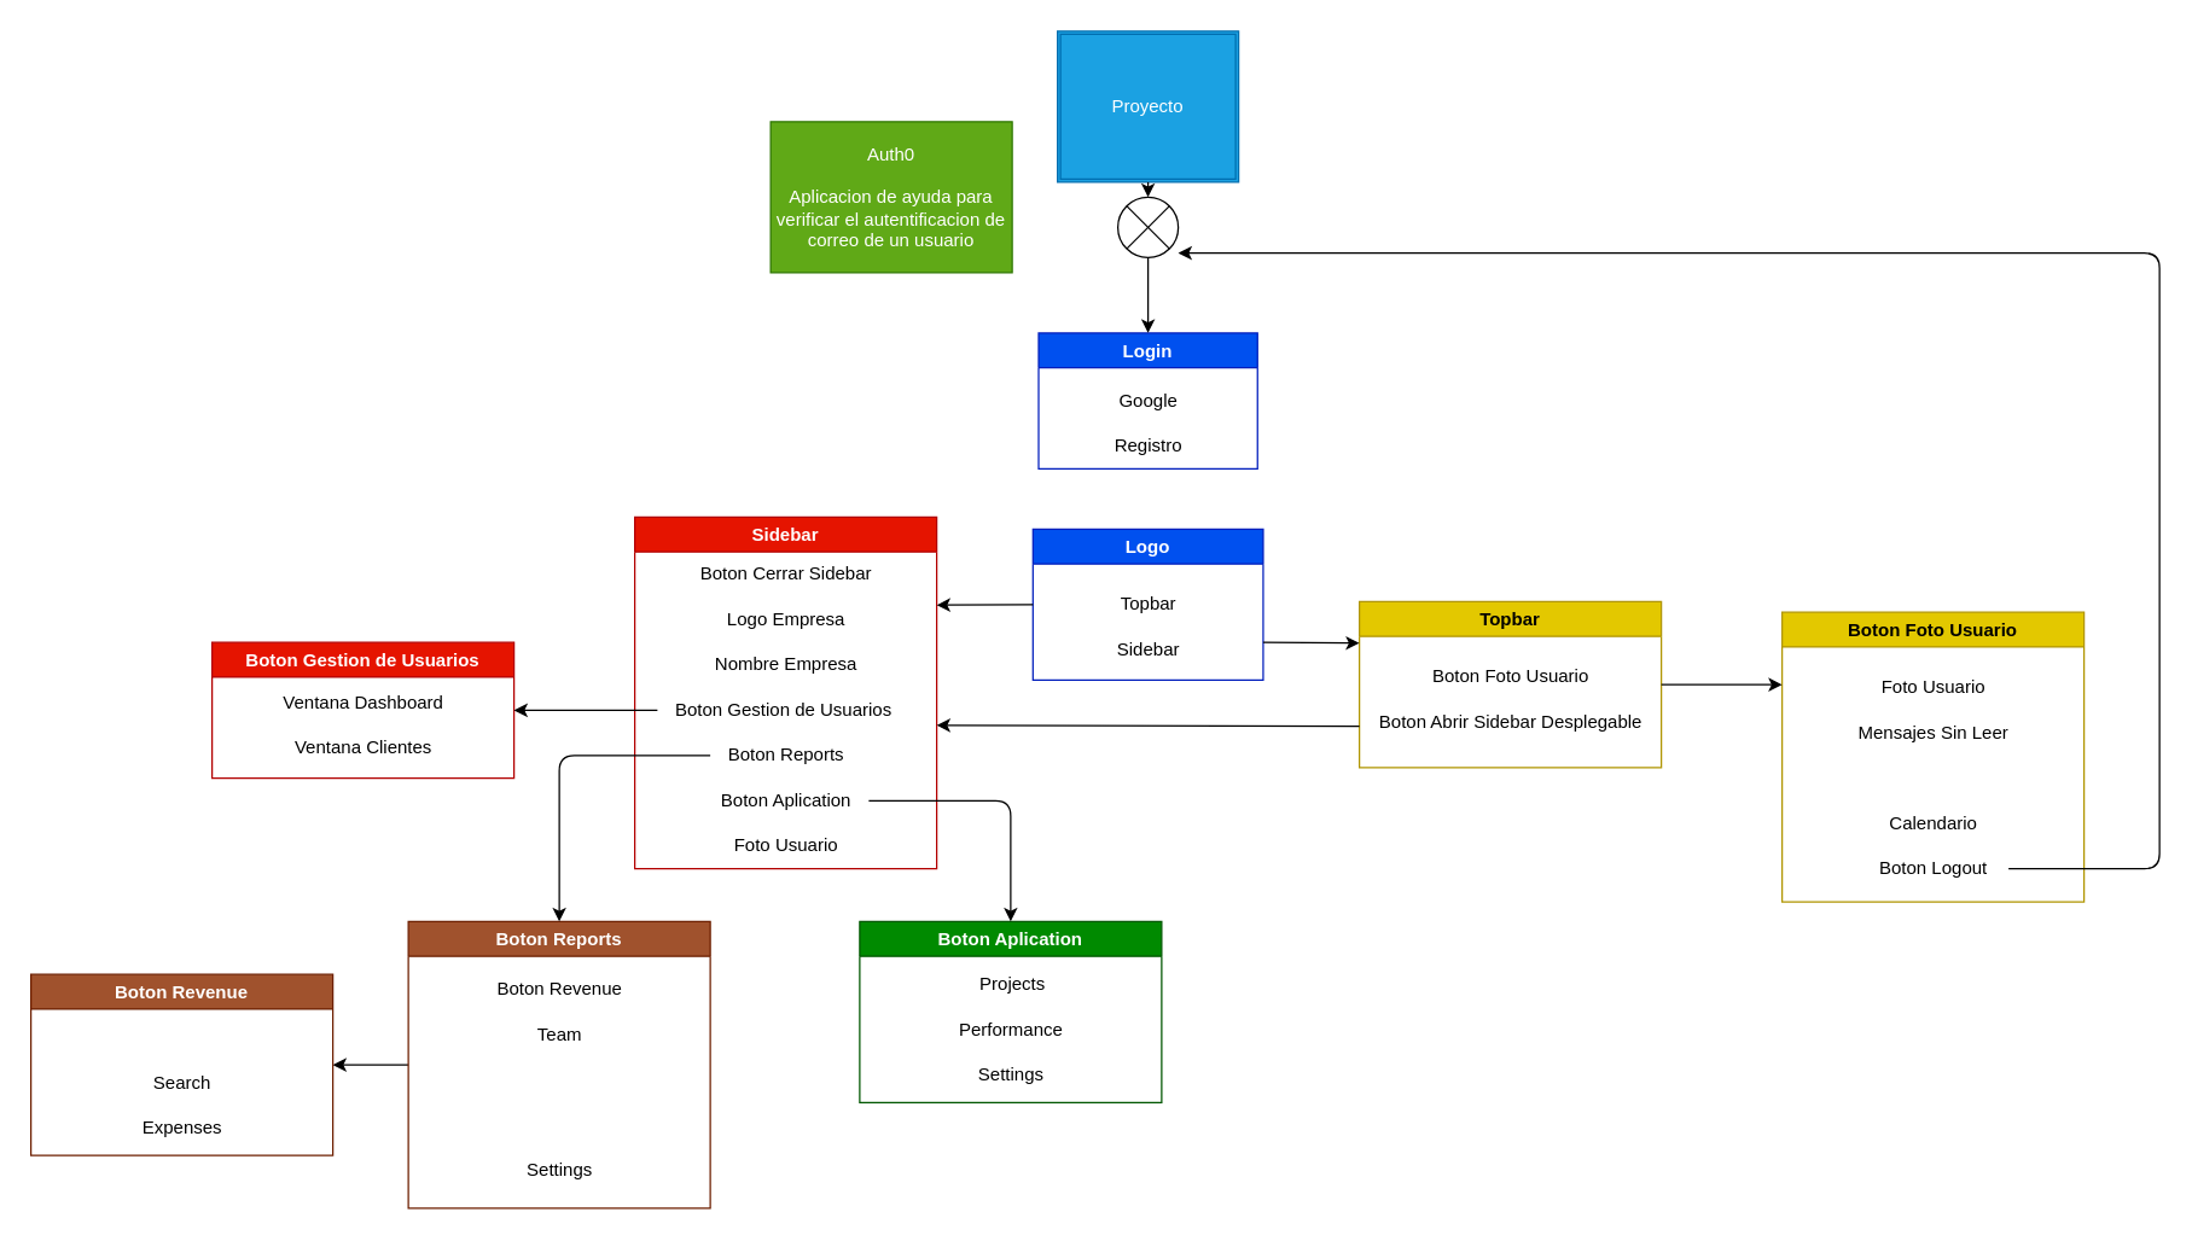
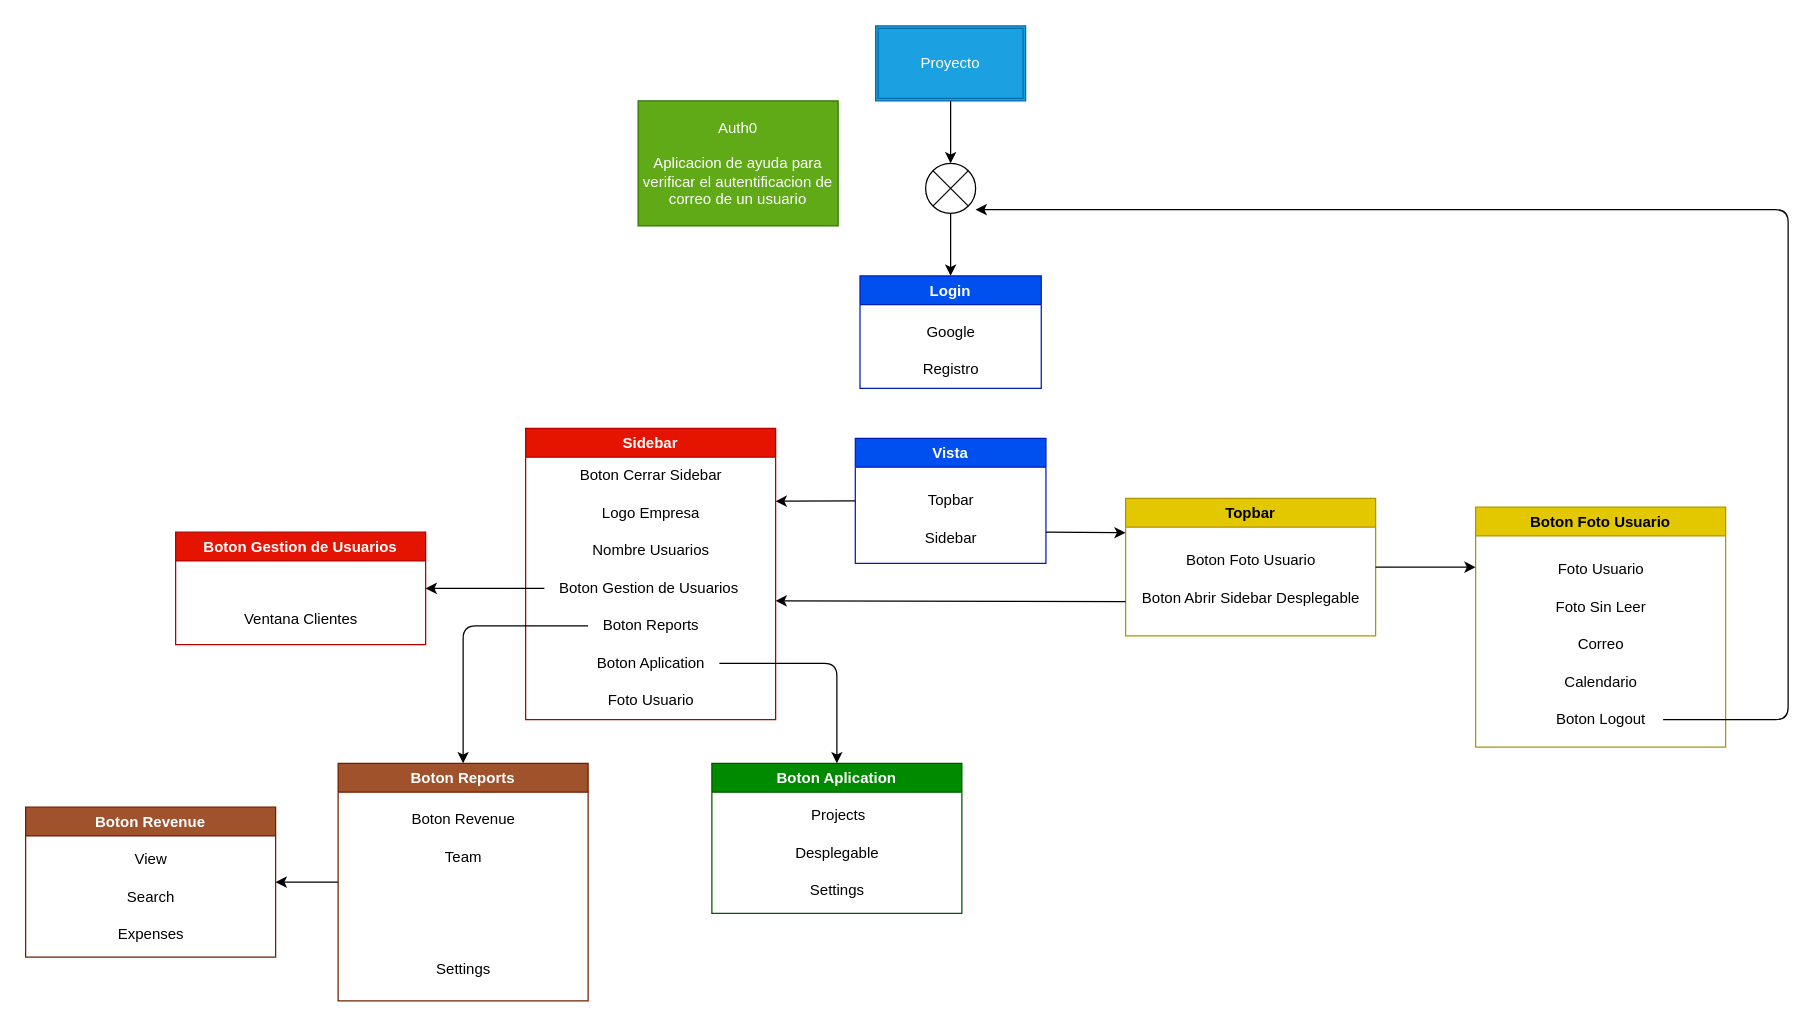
- <mxCell id="3" value="Proyecto" style="shape=ext;double=1;rounded=0;whiteSpace=wrap;html=1;fillColor=#1ba1e2;fontColor=#ffffff;strokeColor=#006EAF;" parent="1" vertex="1"><mxGeometry x="700" y="20" width="120" height="100" as="geometry" /></mxCell>
+ <mxCell id="3" value="Proyecto" style="shape=ext;double=1;rounded=0;whiteSpace=wrap;html=1;fillColor=#1ba1e2;fontColor=#ffffff;strokeColor=#006EAF;" parent="1" vertex="1"><mxGeometry x="700" y="20" width="120" height="60" as="geometry" /></mxCell>
- <mxCell id="9" value="Logo" style="swimlane;fillColor=#0050ef;fontColor=#ffffff;strokeColor=#001DBC;" parent="1" vertex="1"><mxGeometry x="683.75" y="350" width="152.5" height="100" as="geometry" /></mxCell>
+ <mxCell id="9" value="Vista" style="swimlane;fillColor=#0050ef;fontColor=#ffffff;strokeColor=#001DBC;" parent="1" vertex="1"><mxGeometry x="683.75" y="350" width="152.5" height="100" as="geometry" /></mxCell>
- <mxCell id="18" value="Nombre Empresa" style="text;html=1;align=center;verticalAlign=middle;resizable=0;points=[];autosize=1;strokeColor=none;fillColor=none;" vertex="1" parent="16"><mxGeometry x="40" y="83" width="120" height="30" as="geometry" /></mxCell>
+ <mxCell id="18" value="Nombre Usuarios" style="text;html=1;align=center;verticalAlign=middle;resizable=0;points=[];autosize=1;strokeColor=none;fillColor=none;" vertex="1" parent="16"><mxGeometry x="40" y="83" width="120" height="30" as="geometry" /></mxCell>
- <mxCell id="35" value="Ventana Dashboard" style="text;html=1;align=center;verticalAlign=middle;resizable=0;points=[];autosize=1;strokeColor=none;fillColor=none;" vertex="1" parent="34"><mxGeometry x="35" y="25" width="130" height="30" as="geometry" /></mxCell>
- <mxCell id="28" value="Mensajes Sin Leer" style="text;html=1;align=center;verticalAlign=middle;resizable=0;points=[];autosize=1;strokeColor=none;fillColor=none;" vertex="1" parent="26"><mxGeometry x="40" y="65" width="120" height="30" as="geometry" /></mxCell>
+ <mxCell id="28" value="Foto Sin Leer" style="text;html=1;align=center;verticalAlign=middle;resizable=0;points=[];autosize=1;strokeColor=none;fillColor=none;" vertex="1" parent="26"><mxGeometry x="40" y="65" width="120" height="30" as="geometry" /></mxCell>
+ <mxCell id="29" value="Correo" style="text;html=1;align=center;verticalAlign=middle;resizable=0;points=[];autosize=1;strokeColor=none;fillColor=none;" vertex="1" parent="26"><mxGeometry x="70" y="95" width="60" height="30" as="geometry" /></mxCell>
- <mxCell id="50" value="Performance" style="text;html=1;align=center;verticalAlign=middle;resizable=0;points=[];autosize=1;strokeColor=none;fillColor=none;" vertex="1" parent="48"><mxGeometry x="55" y="57" width="90" height="30" as="geometry" /></mxCell>
+ <mxCell id="50" value="Desplegable" style="text;html=1;align=center;verticalAlign=middle;resizable=0;points=[];autosize=1;strokeColor=none;fillColor=none;" vertex="1" parent="48"><mxGeometry x="55" y="57" width="90" height="30" as="geometry" /></mxCell>
+ <mxCell id="45" value="View" style="text;html=1;align=center;verticalAlign=middle;resizable=0;points=[];autosize=1;strokeColor=none;fillColor=none;" vertex="1" parent="44"><mxGeometry x="75" y="27" width="50" height="30" as="geometry" /></mxCell>
